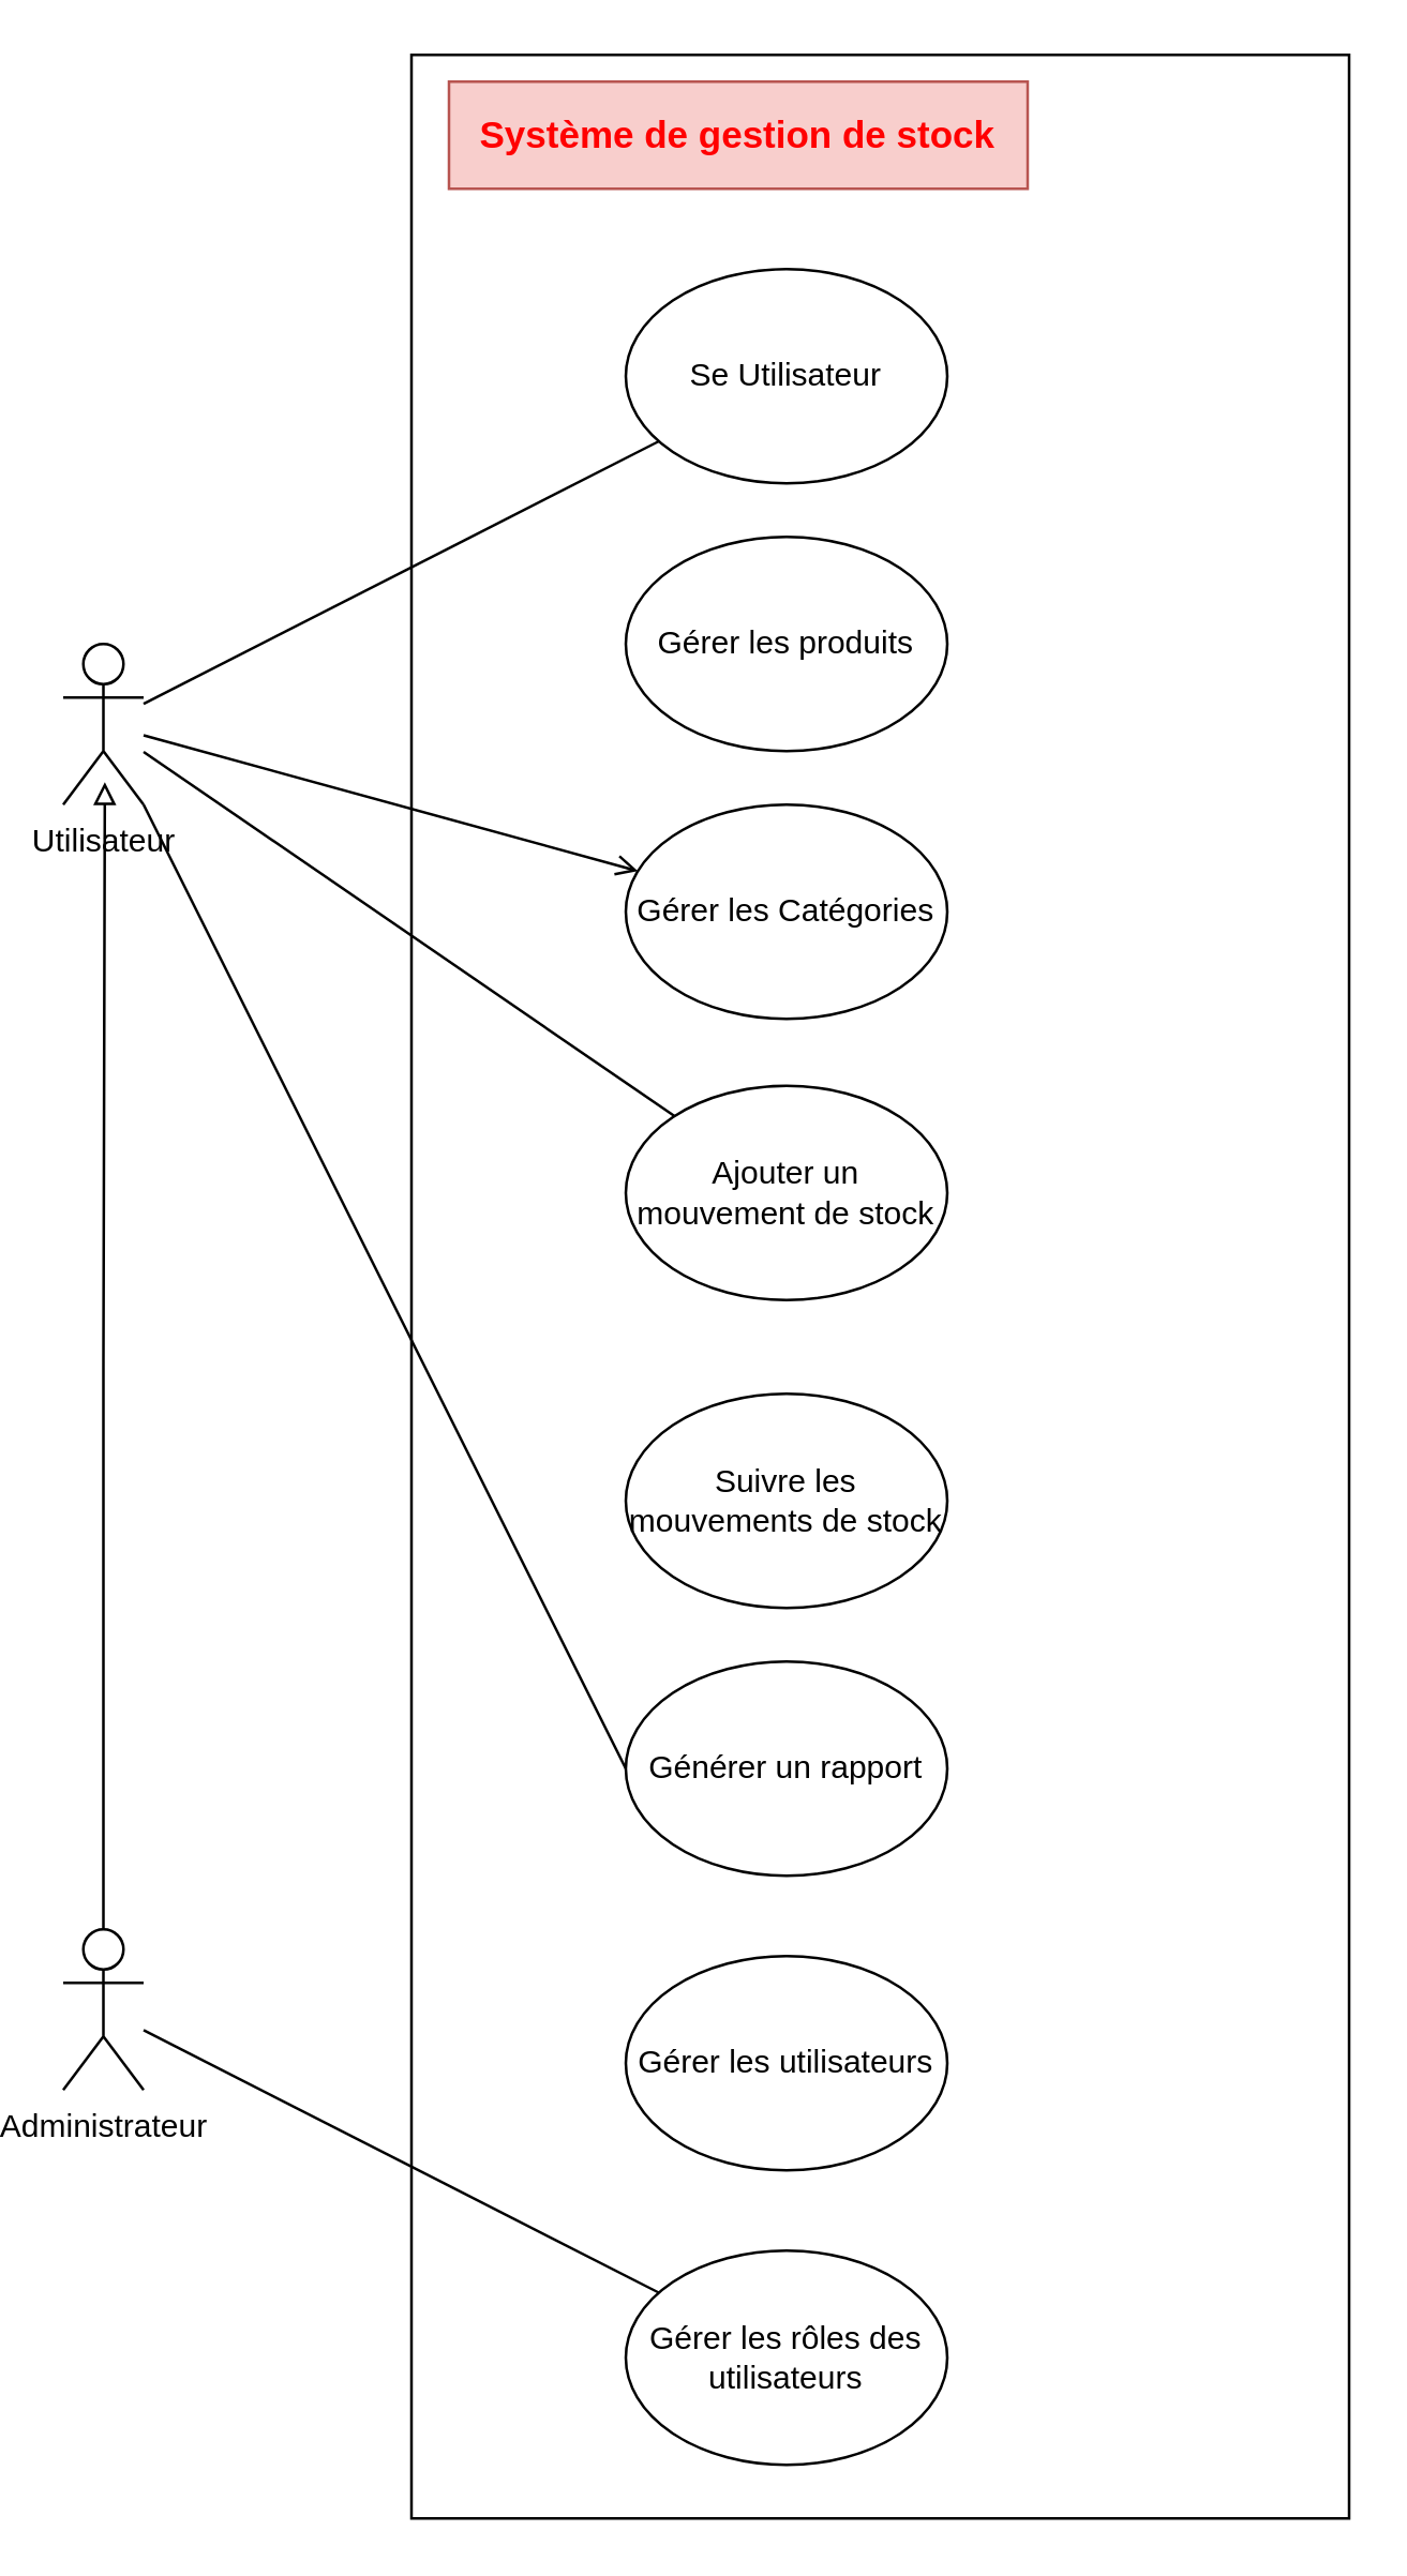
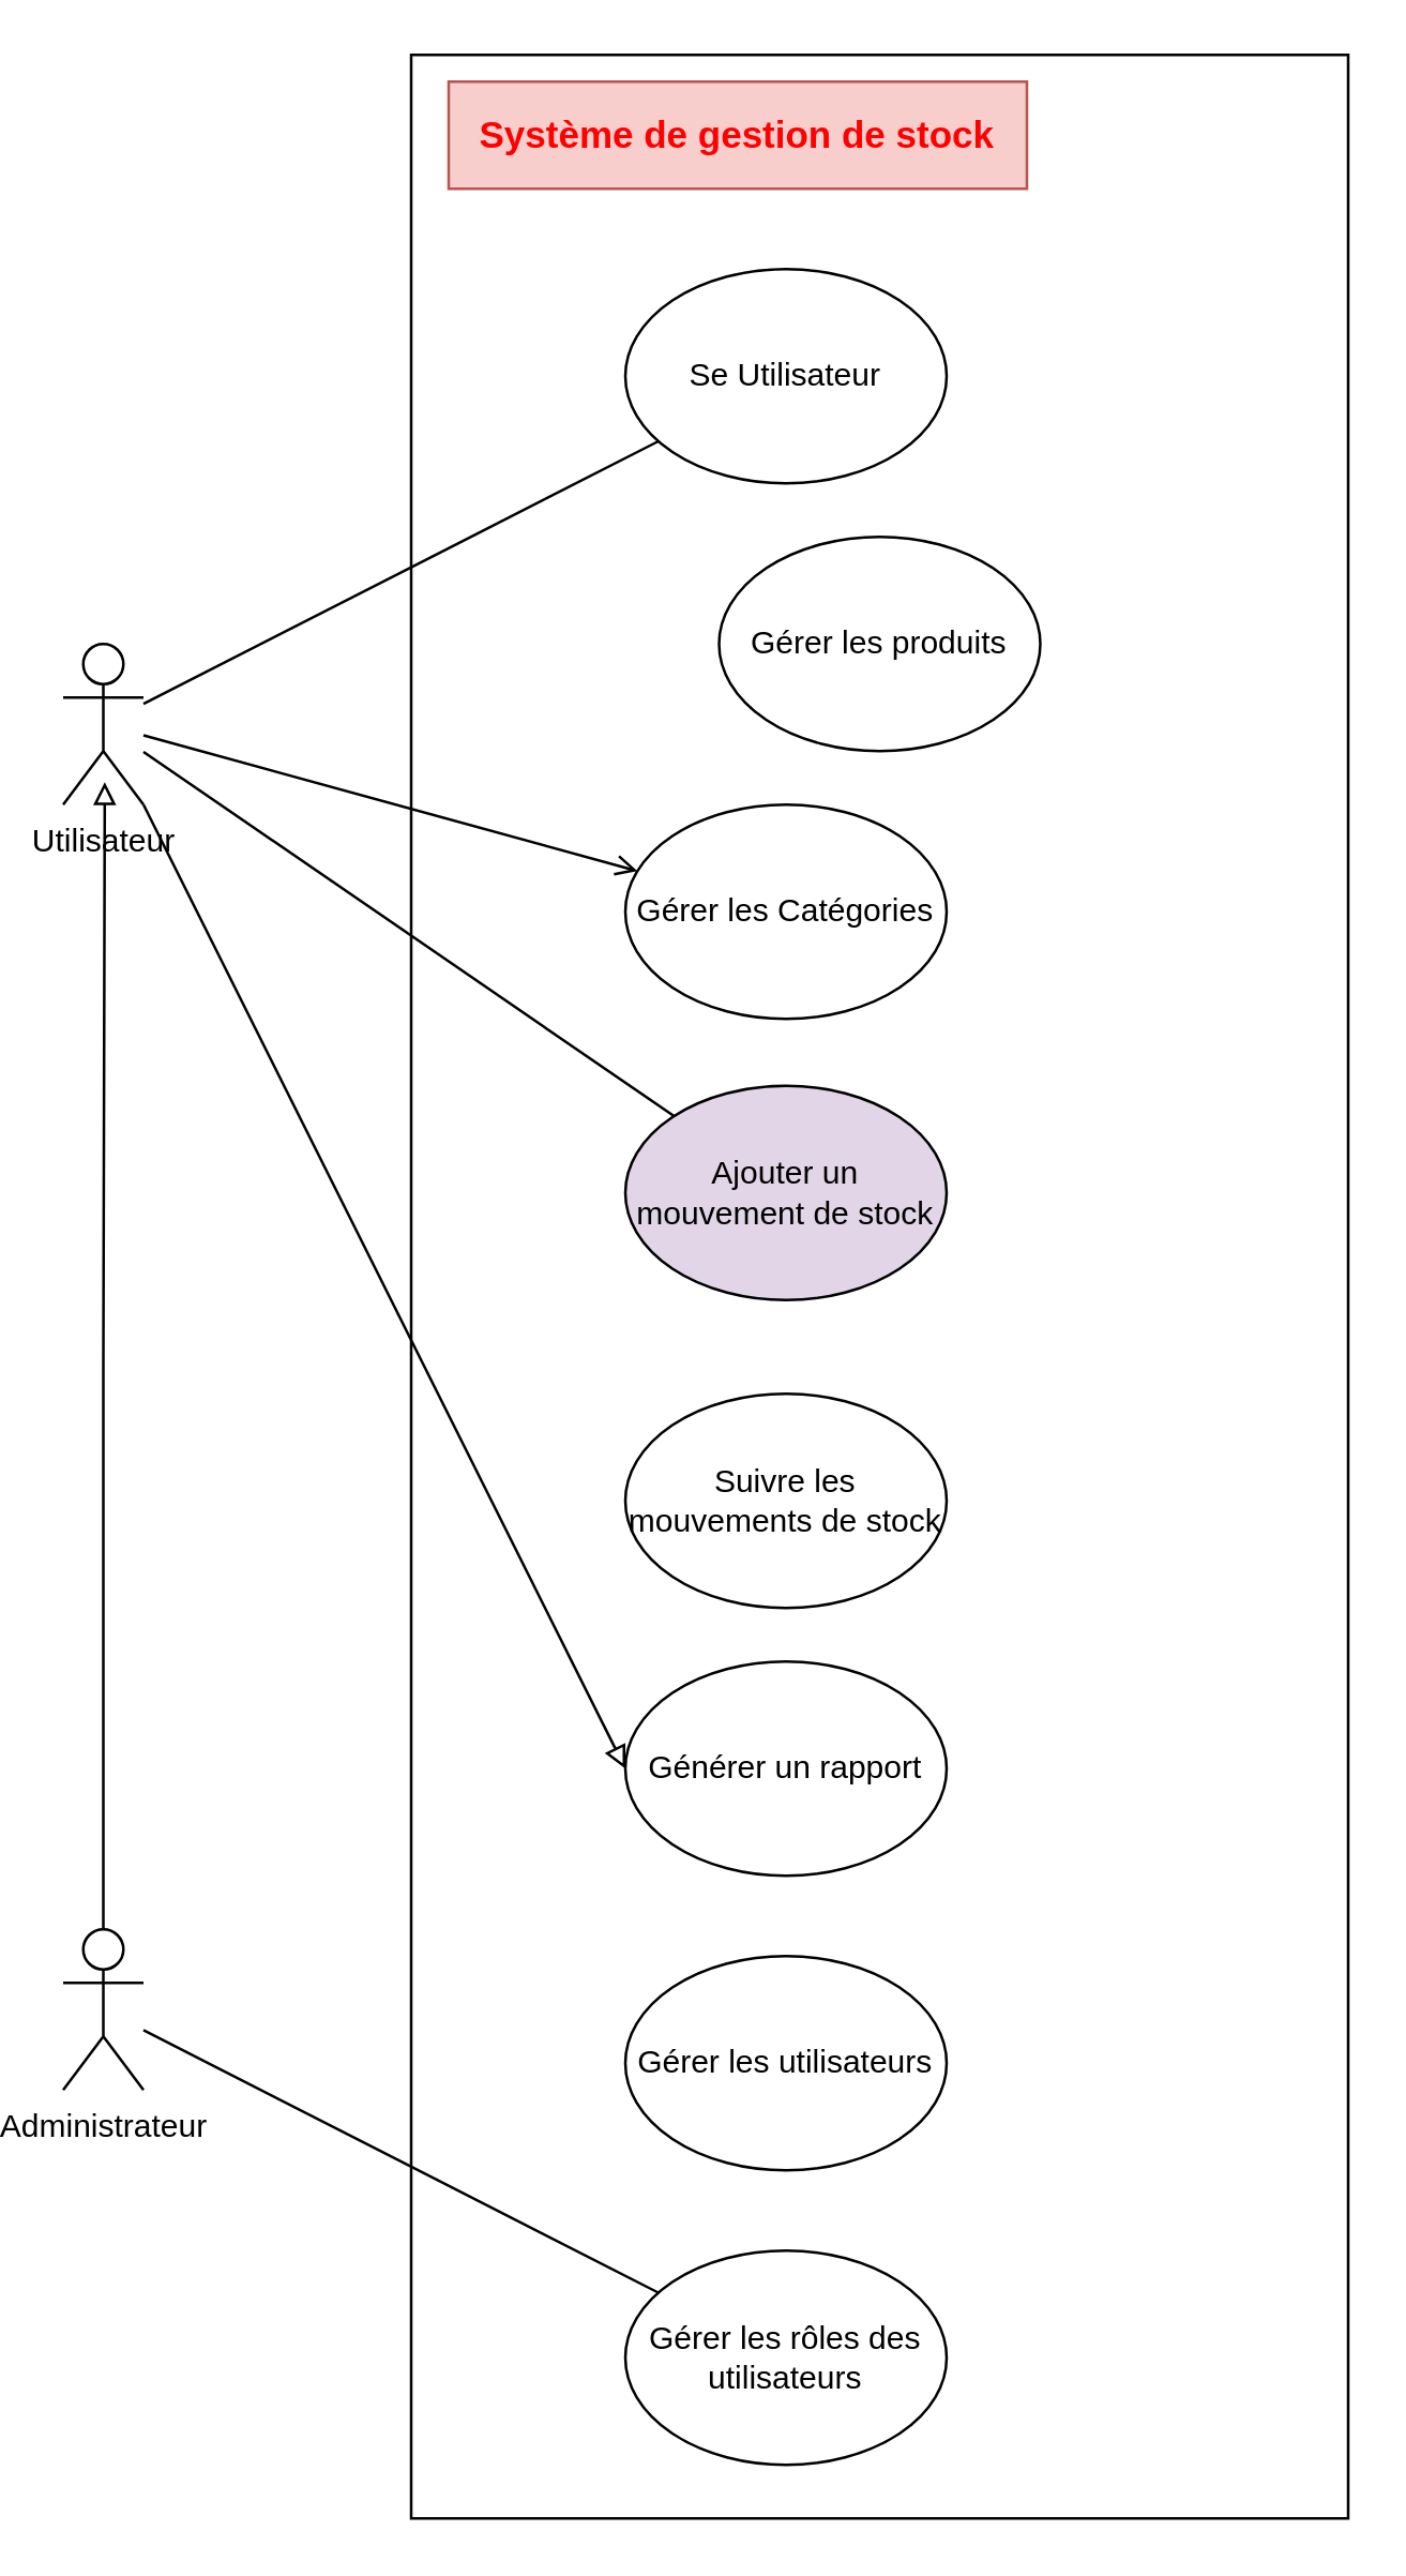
- <mxCell id="10" value="Gérer les produits" style="ellipse;whiteSpace=wrap;html=1;" vertex="1" parent="1"><mxGeometry x="230" y="200" width="120" height="80" as="geometry" /></mxCell>
+ <mxCell id="10" value="Gérer les produits" style="ellipse;whiteSpace=wrap;html=1;" vertex="1" parent="1"><mxGeometry x="265" y="200" width="120" height="80" as="geometry" /></mxCell>
- <mxCell id="18" value="Ajouter un mouvement de stock" style="ellipse;whiteSpace=wrap;html=1;" vertex="1" parent="1"><mxGeometry x="230" y="405" width="120" height="80" as="geometry" /></mxCell>
+ <mxCell id="18" value="Ajouter un mouvement de stock" style="ellipse;whiteSpace=wrap;html=1;fillColor=#e1d5e7;" vertex="1" parent="1"><mxGeometry x="230" y="405" width="120" height="80" as="geometry" /></mxCell>
- <mxCell id="7" style="rounded=0;orthogonalLoop=1;jettySize=auto;html=1;entryX=0;entryY=0.5;entryDx=0;entryDy=0;endArrow=none;endFill=0;" edge="1" parent="1" source="8" target="19"><mxGeometry relative="1" as="geometry" /></mxCell>
+ <mxCell id="7" style="rounded=0;orthogonalLoop=1;jettySize=auto;html=1;entryX=0;entryY=0.5;entryDx=0;entryDy=0;endArrow=block;endFill=0;" edge="1" parent="1" source="8" target="19"><mxGeometry relative="1" as="geometry" /></mxCell>
